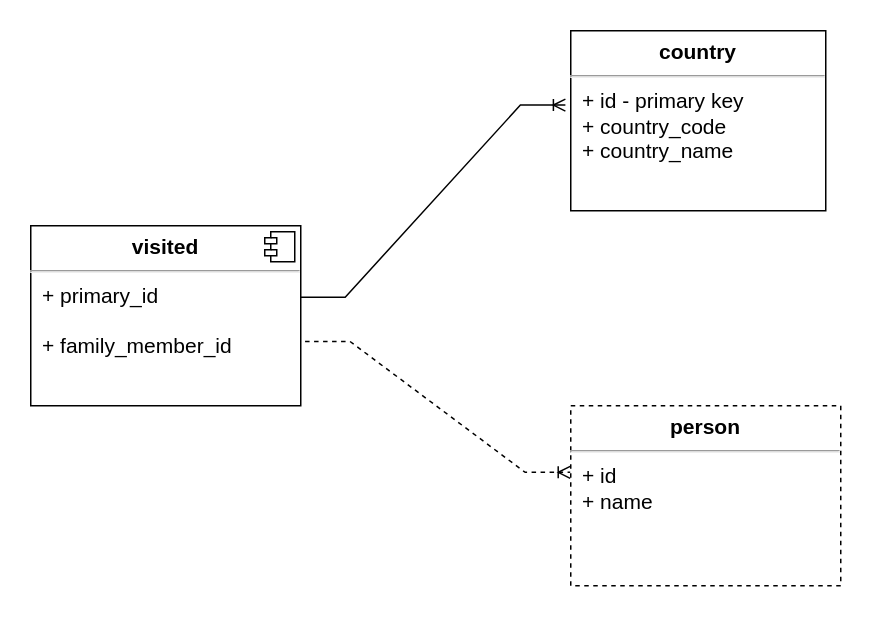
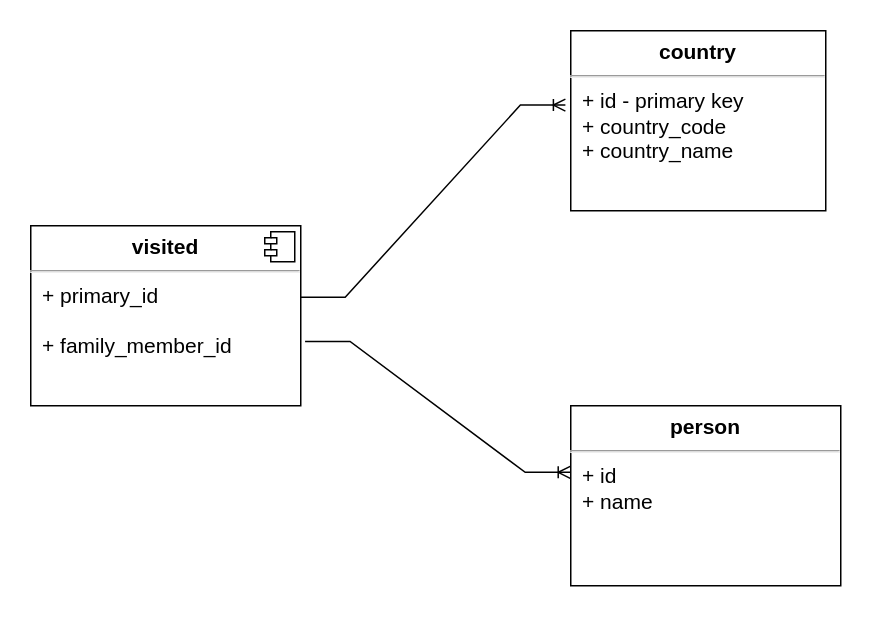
- <mxCell id="7" value="" style="edgeStyle=entityRelationEdgeStyle;fontSize=12;html=1;endArrow=ERoneToMany;rounded=0;entryX=-0.002;entryY=0.37;entryDx=0;entryDy=0;entryPerimeter=0;exitX=1.016;exitY=0.643;exitDx=0;exitDy=0;exitPerimeter=0;dashed=1;" parent="1" source="4" target="3" edge="1"><mxGeometry width="100" height="100" relative="1" as="geometry"><mxPoint x="270" y="270" as="sourcePoint" /><mxPoint x="370" y="170" as="targetPoint" /></mxGeometry></mxCell>
+ <mxCell id="7" value="" style="edgeStyle=entityRelationEdgeStyle;fontSize=12;html=1;endArrow=ERoneToMany;rounded=0;entryX=-0.002;entryY=0.37;entryDx=0;entryDy=0;entryPerimeter=0;exitX=1.016;exitY=0.643;exitDx=0;exitDy=0;exitPerimeter=0;" parent="1" source="4" target="3" edge="1"><mxGeometry width="100" height="100" relative="1" as="geometry"><mxPoint x="270" y="270" as="sourcePoint" /><mxPoint x="370" y="170" as="targetPoint" /></mxGeometry></mxCell>
- <mxCell id="3" value="&lt;p style=&quot;margin: 6px 0px 0px; text-align: center; font-size: 14px;&quot;&gt;&lt;b&gt;person&lt;/b&gt;&lt;/p&gt;&lt;hr style=&quot;font-size: 14px;&quot;&gt;&lt;p style=&quot;margin: 0px 0px 0px 8px; font-size: 14px;&quot;&gt;+ id&lt;br style=&quot;font-size: 14px;&quot;&gt;+ name&lt;/p&gt;" style="align=left;overflow=fill;html=1;dropTarget=0;whiteSpace=wrap;fontSize=14;dashed=1;" parent="1" vertex="1"><mxGeometry x="380" y="270" width="180" height="120" as="geometry" /></mxCell>
+ <mxCell id="3" value="&lt;p style=&quot;margin: 6px 0px 0px; text-align: center; font-size: 14px;&quot;&gt;&lt;b&gt;person&lt;/b&gt;&lt;/p&gt;&lt;hr style=&quot;font-size: 14px;&quot;&gt;&lt;p style=&quot;margin: 0px 0px 0px 8px; font-size: 14px;&quot;&gt;+ id&lt;br style=&quot;font-size: 14px;&quot;&gt;+ name&lt;/p&gt;" style="align=left;overflow=fill;html=1;dropTarget=0;whiteSpace=wrap;fontSize=14;" parent="1" vertex="1"><mxGeometry x="380" y="270" width="180" height="120" as="geometry" /></mxCell>
